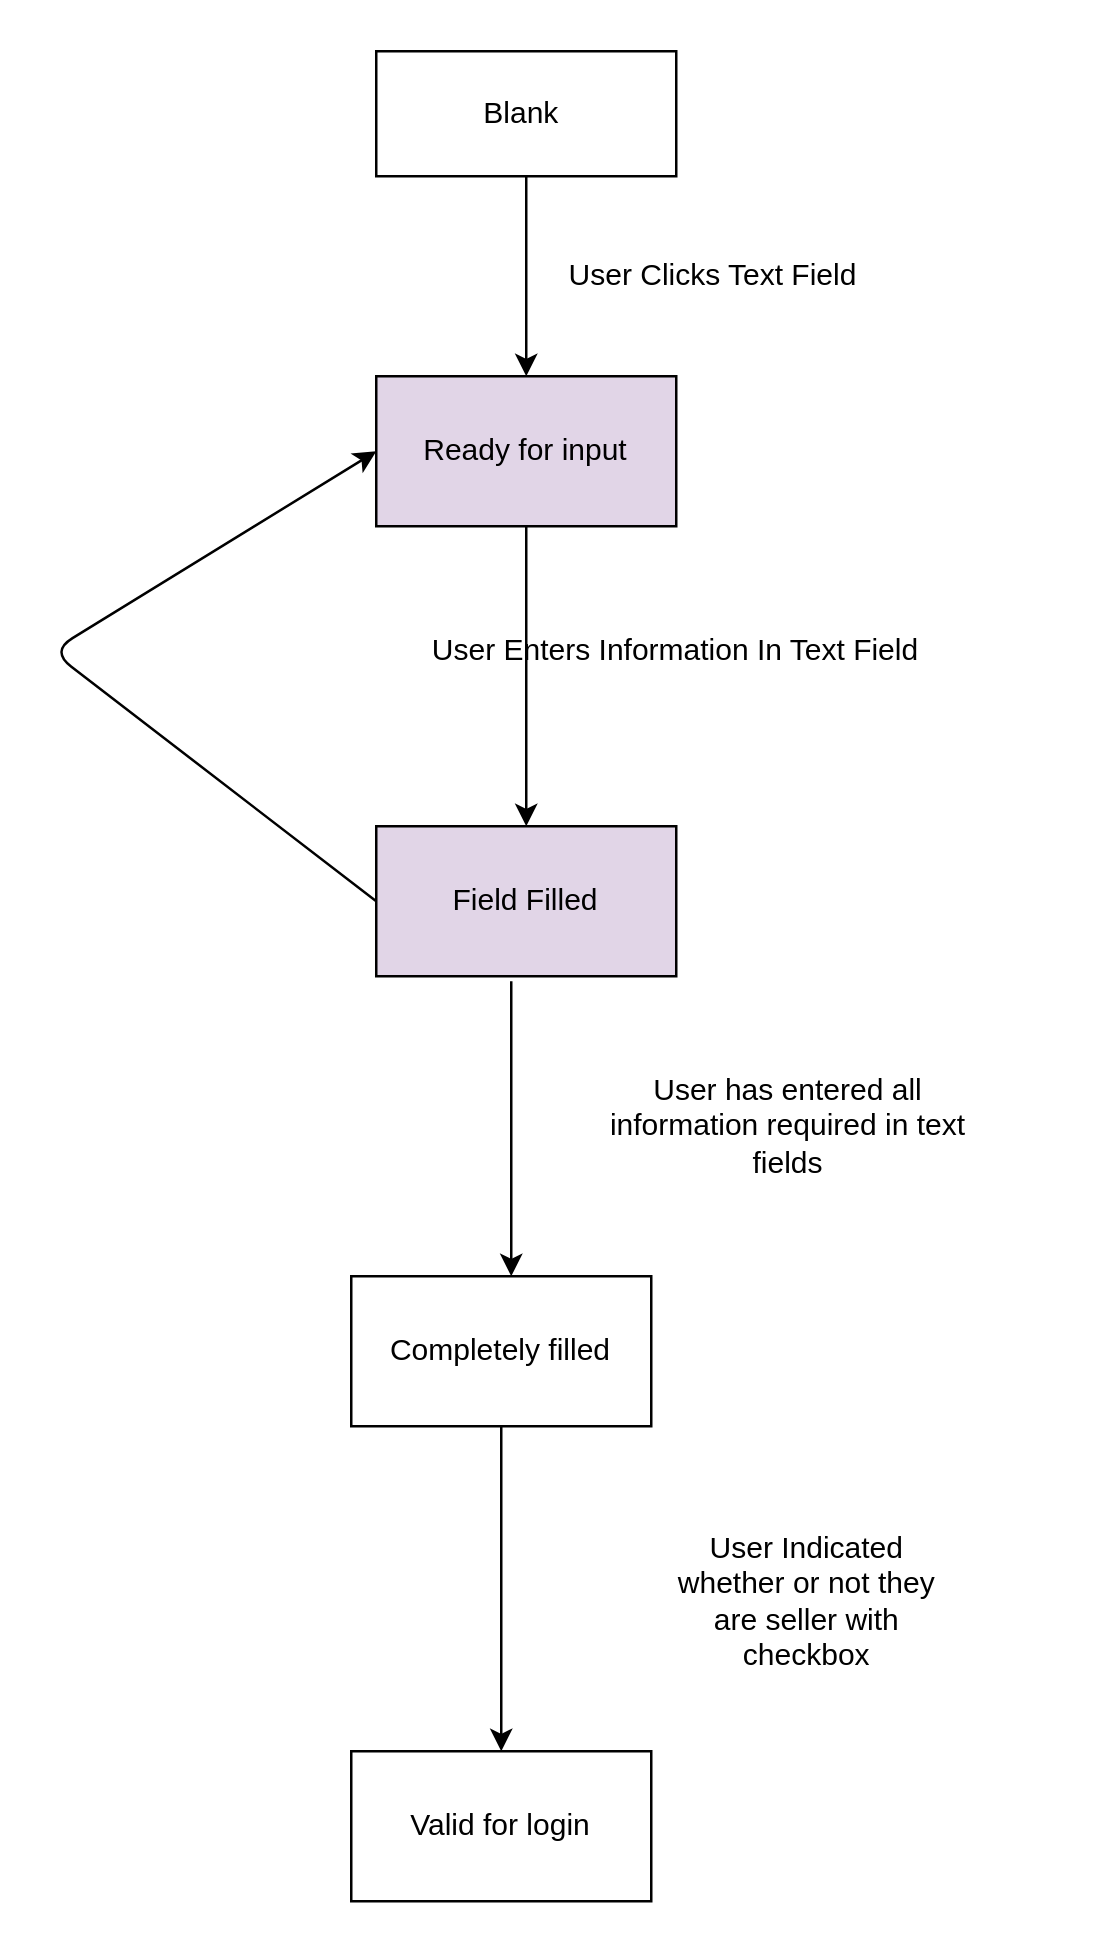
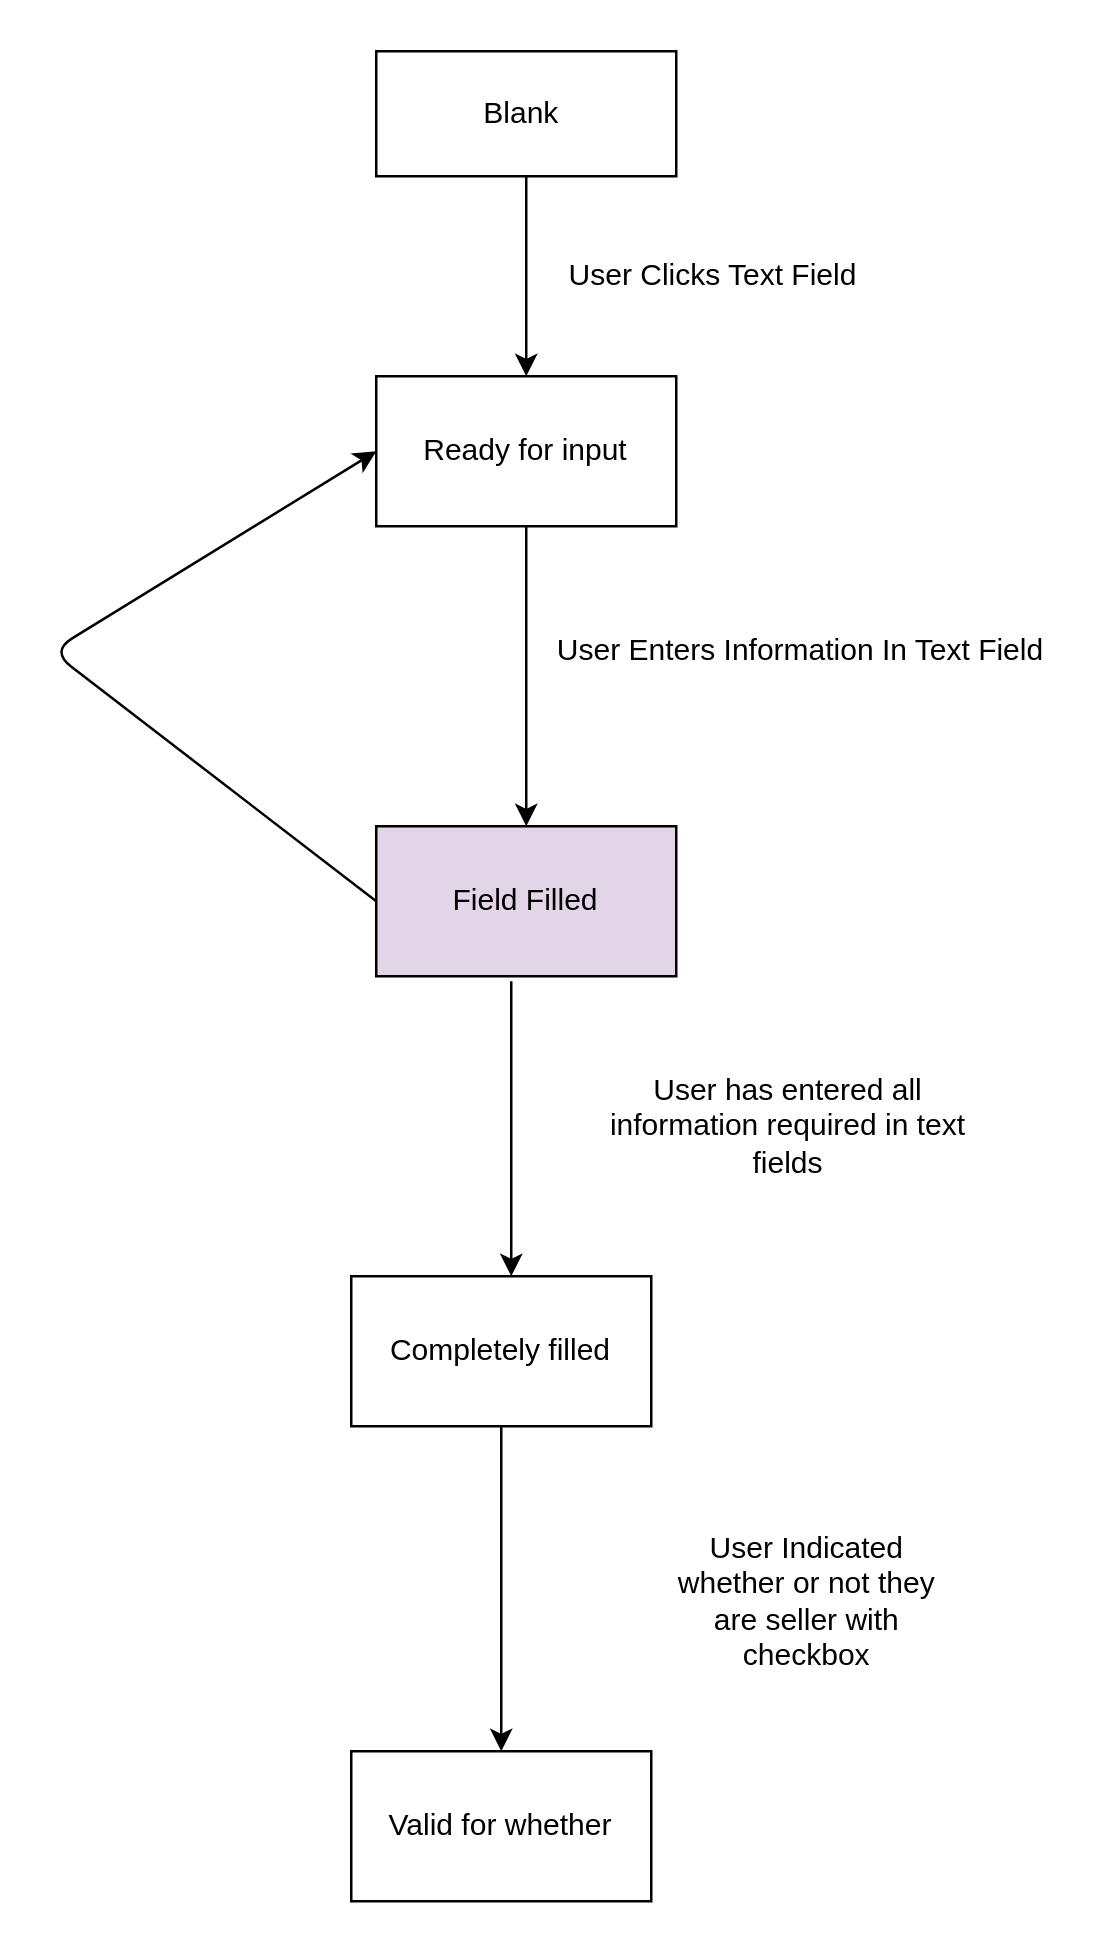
- <mxCell id="5" value="Ready for input" style="rounded=0;whiteSpace=wrap;html=1;fillColor=#e1d5e7;" vertex="1" parent="1"><mxGeometry x="150" y="150" width="120" height="60" as="geometry" /></mxCell>
+ <mxCell id="5" value="Ready for input" style="rounded=0;whiteSpace=wrap;html=1;" vertex="1" parent="1"><mxGeometry x="150" y="150" width="120" height="60" as="geometry" /></mxCell>
- <mxCell id="7" value="User Enters Information In Text Field" style="text;html=1;strokeColor=none;fillColor=none;align=center;verticalAlign=middle;whiteSpace=wrap;rounded=0;" vertex="1" parent="1"><mxGeometry x="170" y="250" width="200" height="20" as="geometry" /></mxCell>
+ <mxCell id="7" value="User Enters Information In Text Field" style="text;html=1;strokeColor=none;fillColor=none;align=center;verticalAlign=middle;whiteSpace=wrap;rounded=0;" vertex="1" parent="1"><mxGeometry x="220" y="250" width="200" height="20" as="geometry" /></mxCell>
- <mxCell id="14" value="Valid for login" style="rounded=0;whiteSpace=wrap;html=1;" vertex="1" parent="1"><mxGeometry x="140" y="700" width="120" height="60" as="geometry" /></mxCell>
+ <mxCell id="14" value="Valid for whether" style="rounded=0;whiteSpace=wrap;html=1;" vertex="1" parent="1"><mxGeometry x="140" y="700" width="120" height="60" as="geometry" /></mxCell>
